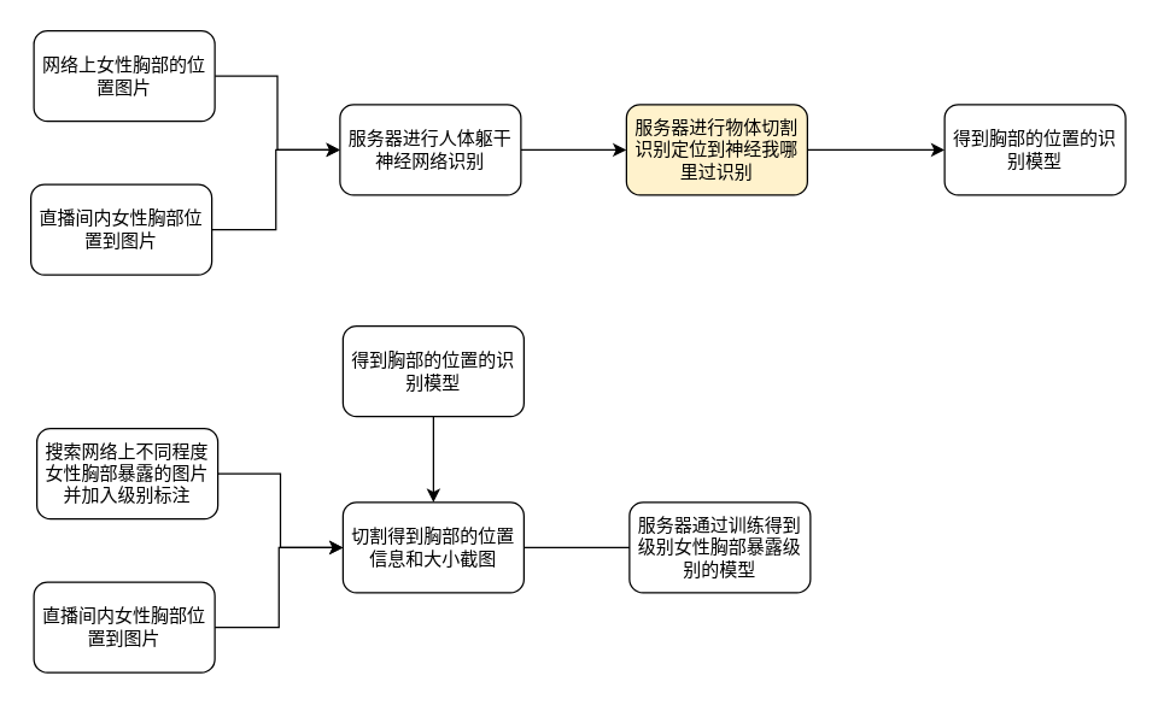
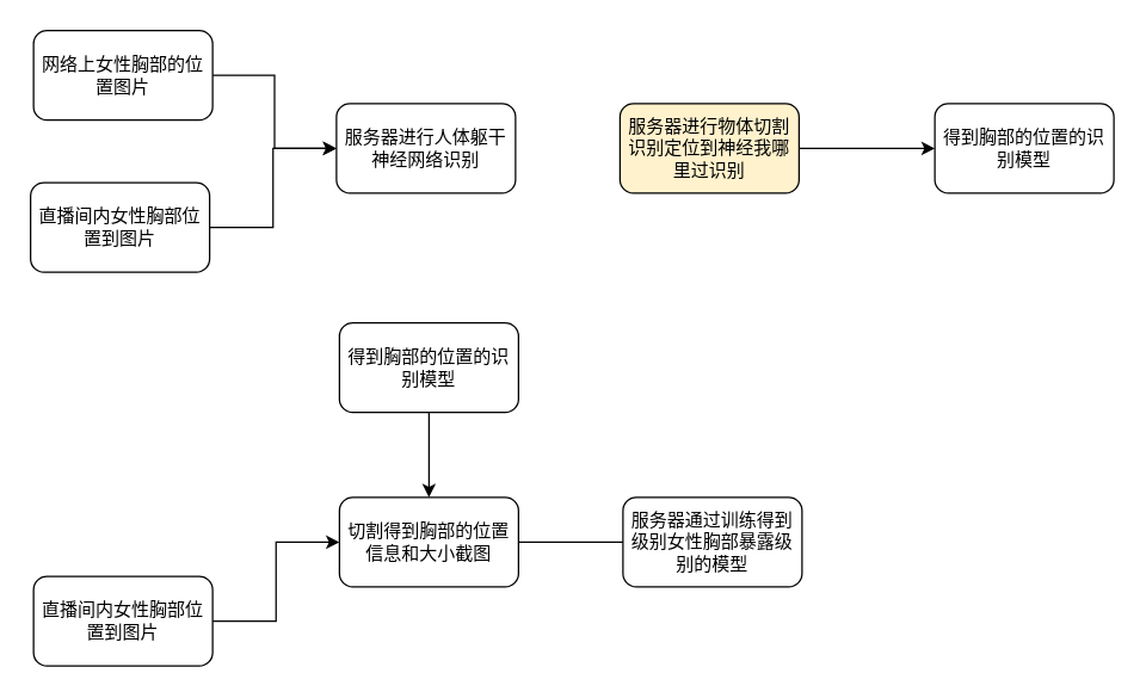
- <mxCell id="8" style="edgeStyle=orthogonalEdgeStyle;rounded=0;orthogonalLoop=1;jettySize=auto;html=1;exitX=1;exitY=0.5;exitDx=0;exitDy=0;" edge="1" parent="1" source="9" target="7"><mxGeometry relative="1" as="geometry" /></mxCell>
- <mxCell id="12" value="搜索网络上不同程度女性胸部暴露的图片并加入级别标注" style="rounded=1;whiteSpace=wrap;html=1;" vertex="1" parent="1"><mxGeometry x="24" y="284" width="120" height="60" as="geometry" /></mxCell>
- <mxCell id="11" style="edgeStyle=orthogonalEdgeStyle;rounded=0;orthogonalLoop=1;jettySize=auto;html=1;exitX=1;exitY=0.5;exitDx=0;exitDy=0;" edge="1" parent="1" source="12" target="17"><mxGeometry relative="1" as="geometry" /></mxCell>
